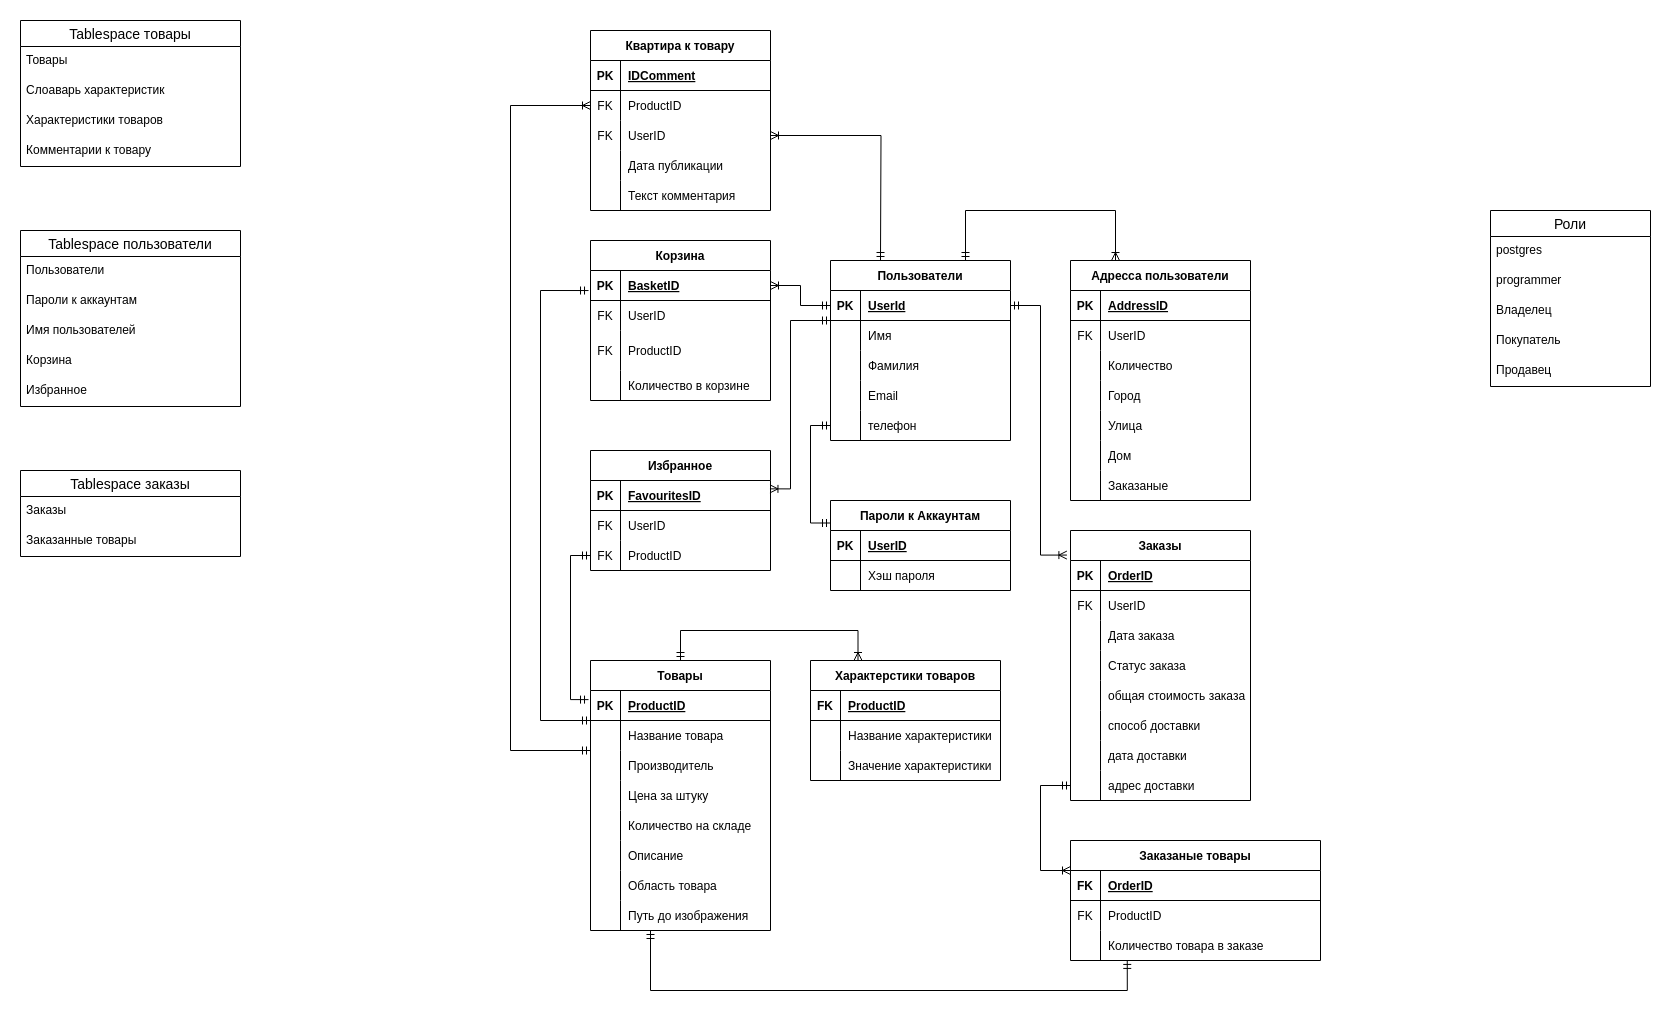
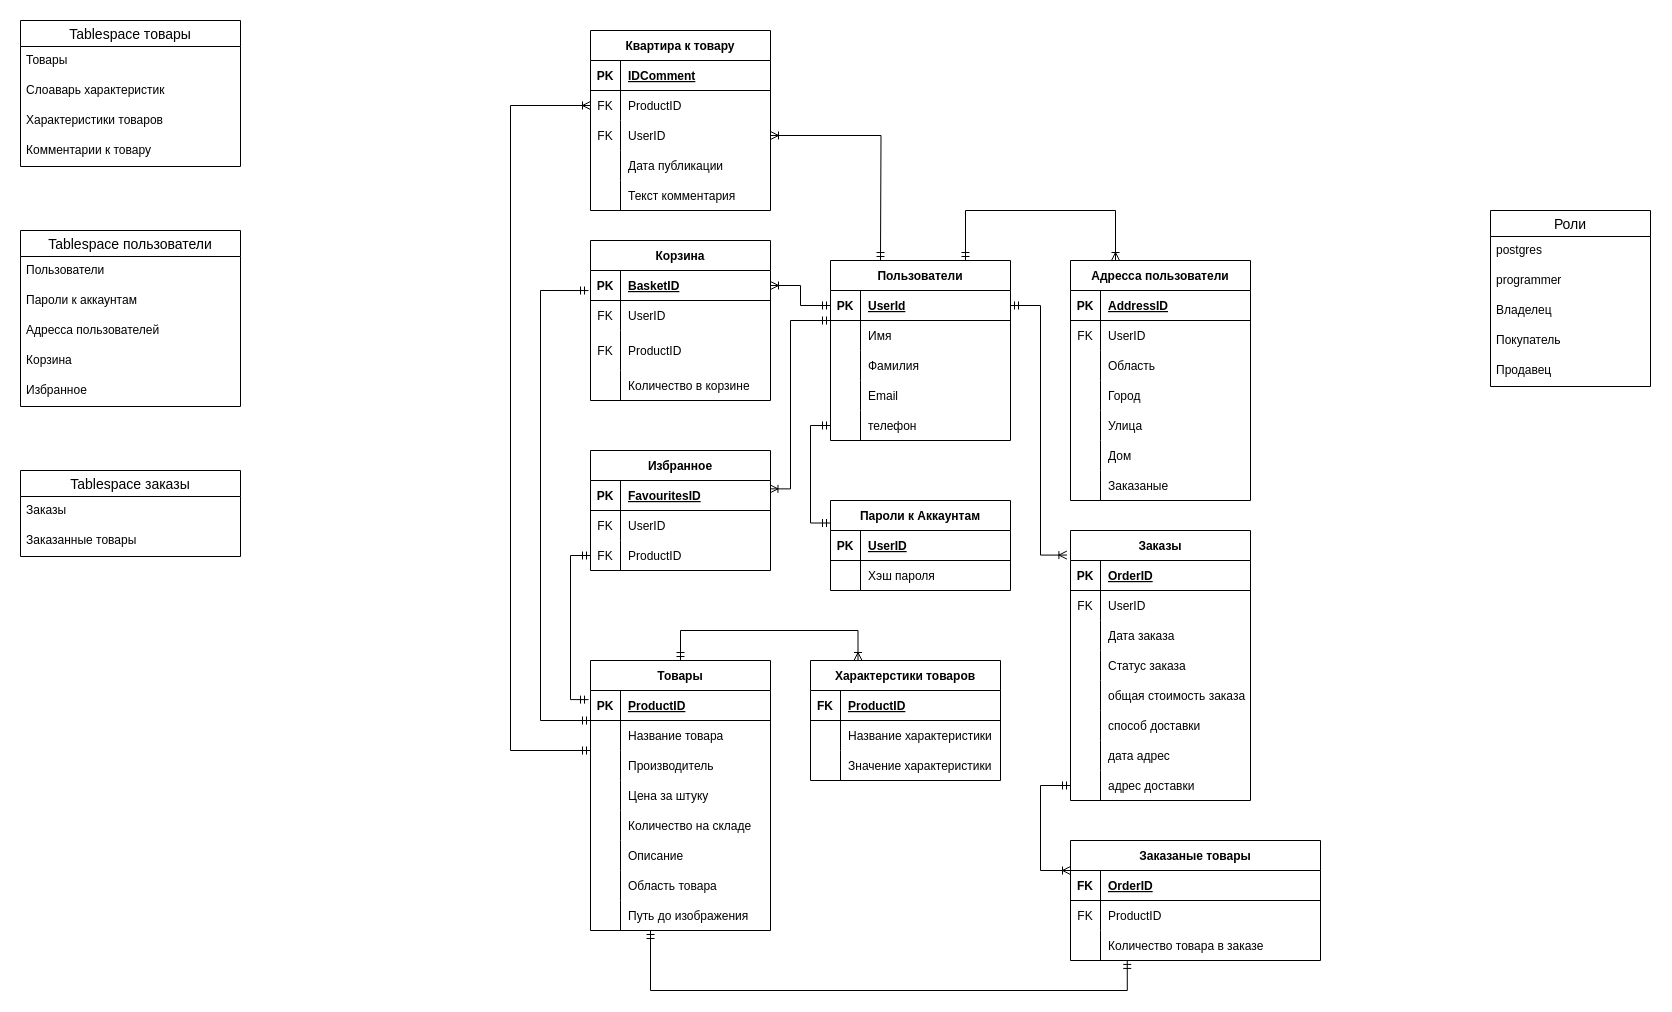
- <mxCell id="176" value="Имя пользователей" style="text;strokeColor=none;fillColor=none;spacingLeft=4;spacingRight=4;overflow=hidden;rotatable=0;points=[[0,0.5],[1,0.5]];portConstraint=eastwest;fontSize=12;" parent="173" vertex="1"><mxGeometry y="86" width="220" height="30" as="geometry" /></mxCell>
+ <mxCell id="176" value="Адресса пользователей" style="text;strokeColor=none;fillColor=none;spacingLeft=4;spacingRight=4;overflow=hidden;rotatable=0;points=[[0,0.5],[1,0.5]];portConstraint=eastwest;fontSize=12;" parent="173" vertex="1"><mxGeometry y="86" width="220" height="30" as="geometry" /></mxCell>
- <mxCell id="27" value="Количество" style="shape=partialRectangle;connectable=0;fillColor=none;top=0;left=0;bottom=0;right=0;align=left;spacingLeft=6;overflow=hidden;" parent="25" vertex="1"><mxGeometry x="30" width="150" height="30" as="geometry"><mxRectangle width="150" height="30" as="alternateBounds" /></mxGeometry></mxCell>
+ <mxCell id="27" value="Область" style="shape=partialRectangle;connectable=0;fillColor=none;top=0;left=0;bottom=0;right=0;align=left;spacingLeft=6;overflow=hidden;" parent="25" vertex="1"><mxGeometry x="30" width="150" height="30" as="geometry"><mxRectangle width="150" height="30" as="alternateBounds" /></mxGeometry></mxCell>
- <mxCell id="104" value="дата доставки" style="shape=partialRectangle;connectable=0;fillColor=none;top=0;left=0;bottom=0;right=0;align=left;spacingLeft=6;overflow=hidden;" parent="102" vertex="1"><mxGeometry x="30" width="150" height="30" as="geometry"><mxRectangle width="150" height="30" as="alternateBounds" /></mxGeometry></mxCell>
+ <mxCell id="104" value="дата адрес" style="shape=partialRectangle;connectable=0;fillColor=none;top=0;left=0;bottom=0;right=0;align=left;spacingLeft=6;overflow=hidden;" parent="102" vertex="1"><mxGeometry x="30" width="150" height="30" as="geometry"><mxRectangle width="150" height="30" as="alternateBounds" /></mxGeometry></mxCell>
